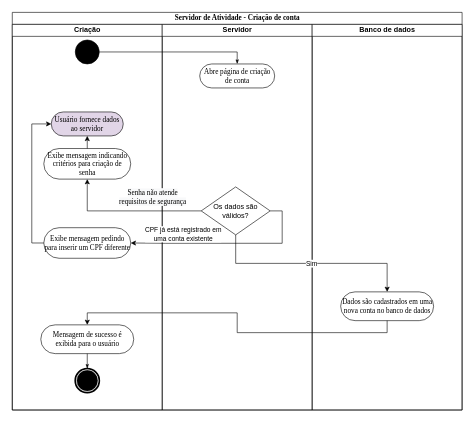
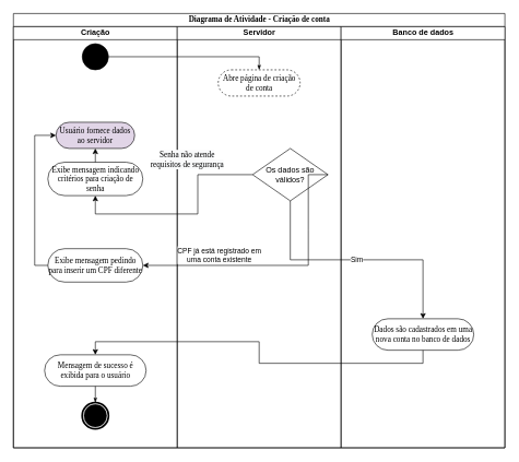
- <mxCell id="2" value="Servidor de Atividade - Criação de conta" style="swimlane;html=1;childLayout=stackLayout;startSize=20;rounded=0;shadow=0;comic=0;labelBackgroundColor=none;strokeWidth=1;fontFamily=Verdana;fontSize=12;align=center;" parent="1" vertex="1"><mxGeometry x="20" y="20" width="750" height="663" as="geometry" /></mxCell>
+ <mxCell id="2" value="Diagrama de Atividade - Criação de conta" style="swimlane;html=1;childLayout=stackLayout;startSize=20;rounded=0;shadow=0;comic=0;labelBackgroundColor=none;strokeWidth=1;fontFamily=Verdana;fontSize=12;align=center;" parent="1" vertex="1"><mxGeometry x="20" y="20" width="750" height="663" as="geometry" /></mxCell>
- <mxCell id="14" value="Abre página de criação de conta" style="rounded=1;whiteSpace=wrap;html=1;shadow=0;comic=0;labelBackgroundColor=none;strokeWidth=1;fontFamily=Verdana;fontSize=12;align=center;arcSize=50;" parent="13" vertex="1"><mxGeometry x="62.5" y="66" width="125" height="40" as="geometry" /></mxCell>
+ <mxCell id="14" value="Abre página de criação de conta" style="rounded=1;whiteSpace=wrap;html=1;shadow=0;comic=0;labelBackgroundColor=none;strokeWidth=1;fontFamily=Verdana;fontSize=12;align=center;arcSize=50;dashed=1;" parent="13" vertex="1"><mxGeometry x="62.5" y="66" width="125" height="40" as="geometry" /></mxCell>
- <mxCell id="15" value="Os dados são válidos?" style="strokeWidth=1;html=1;shape=mxgraph.flowchart.decision;whiteSpace=wrap;" parent="13" vertex="1"><mxGeometry x="65" y="271" width="115" height="80" as="geometry" /></mxCell>
+ <mxCell id="15" value="Os dados são válidos?" style="strokeWidth=1;html=1;shape=mxgraph.flowchart.decision;whiteSpace=wrap;" parent="13" vertex="1"><mxGeometry x="115" y="186" width="115" height="80" as="geometry" /></mxCell>
